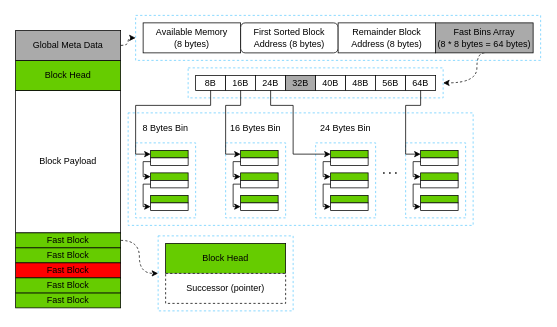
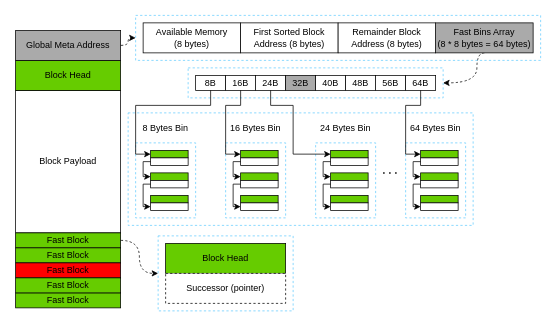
- <mxCell id="110" value="First Sorted Block Address (8 bytes)" style="whiteSpace=wrap;html=1;fillColor=#FFFFFF;rounded=1;" parent="108" vertex="1"><mxGeometry x="130" width="130" height="40" as="geometry" /></mxCell>
+ <mxCell id="110" value="First Sorted Block Address (8 bytes)" style="rounded=0;whiteSpace=wrap;html=1;fillColor=#FFFFFF;" parent="108" vertex="1"><mxGeometry x="130" width="130" height="40" as="geometry" /></mxCell>
- <mxCell id="11" value="Global Meta Data" style="rounded=0;whiteSpace=wrap;html=1;fillColor=#aaaaaa;" parent="1" vertex="1"><mxGeometry y="40" width="140" height="40" as="geometry" x="20" /></mxCell>
+ <mxCell id="11" value="Global Meta Address" style="rounded=0;whiteSpace=wrap;html=1;fillColor=#aaaaaa;" parent="1" vertex="1"><mxGeometry y="40" width="140" height="40" as="geometry" x="20" /></mxCell>
+ <mxCell id="77" value="64 Bytes Bin" style="text;html=1;strokeColor=none;fillColor=none;align=center;verticalAlign=middle;whiteSpace=wrap;rounded=0;dashed=1;" parent="76" vertex="1"><mxGeometry width="80" height="20" as="geometry" /></mxCell>
